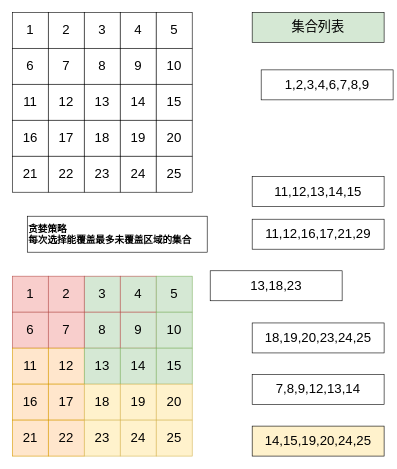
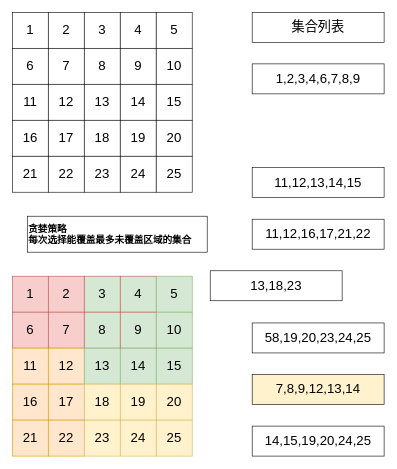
- <mxCell id="27" value="集合列表" style="rounded=0;whiteSpace=wrap;html=1;fontSize=22;fillColor=#d5e8d4;" vertex="1" parent="1"><mxGeometry x="420" y="20" width="220" height="50" as="geometry" /></mxCell>
+ <mxCell id="27" value="集合列表" style="rounded=0;whiteSpace=wrap;html=1;fontSize=22;" vertex="1" parent="1"><mxGeometry x="420" y="20" width="220" height="50" as="geometry" /></mxCell>
- <mxCell id="28" value="1,2,3,4,6,7,8,9" style="rounded=0;whiteSpace=wrap;html=1;fontSize=22;" vertex="1" parent="1"><mxGeometry x="435" y="116" width="220" height="50" as="geometry" /></mxCell>
+ <mxCell id="28" value="1,2,3,4,6,7,8,9" style="rounded=0;whiteSpace=wrap;html=1;fontSize=22;" vertex="1" parent="1"><mxGeometry x="420" y="106" width="220" height="50" as="geometry" /></mxCell>
- <mxCell id="29" value="11,12,13,14,15" style="rounded=0;whiteSpace=wrap;html=1;fontSize=22;" vertex="1" parent="1"><mxGeometry x="420" y="294" width="220" height="50" as="geometry" /></mxCell>
+ <mxCell id="29" value="11,12,13,14,15" style="rounded=0;whiteSpace=wrap;html=1;fontSize=22;" vertex="1" parent="1"><mxGeometry x="420" y="279" width="220" height="50" as="geometry" /></mxCell>
- <mxCell id="30" value="11,12,16,17,21,29" style="rounded=0;whiteSpace=wrap;html=1;fontSize=22;" vertex="1" parent="1"><mxGeometry x="420" y="365" width="220" height="50" as="geometry" /></mxCell>
+ <mxCell id="30" value="11,12,16,17,21,22" style="rounded=0;whiteSpace=wrap;html=1;fontSize=22;" vertex="1" parent="1"><mxGeometry x="420" y="365" width="220" height="50" as="geometry" /></mxCell>
- <mxCell id="32" value="18,19,20,23,24,25" style="rounded=0;whiteSpace=wrap;html=1;fontSize=22;" vertex="1" parent="1"><mxGeometry x="420" y="538" width="220" height="50" as="geometry" /></mxCell>
+ <mxCell id="32" value="58,19,20,23,24,25" style="rounded=0;whiteSpace=wrap;html=1;fontSize=22;" vertex="1" parent="1"><mxGeometry x="420" y="538" width="220" height="50" as="geometry" /></mxCell>
- <mxCell id="33" value="7,8,9,12,13,14" style="rounded=0;whiteSpace=wrap;html=1;fontSize=22;" vertex="1" parent="1"><mxGeometry x="420" y="624" width="220" height="50" as="geometry" /></mxCell>
+ <mxCell id="33" value="7,8,9,12,13,14" style="rounded=0;whiteSpace=wrap;html=1;fontSize=22;fillColor=#fff2cc;" vertex="1" parent="1"><mxGeometry x="420" y="624" width="220" height="50" as="geometry" /></mxCell>
- <mxCell id="60" value="14,15,19,20,24,25" style="rounded=0;whiteSpace=wrap;html=1;fontSize=22;fillColor=#fff2cc;" vertex="1" parent="1"><mxGeometry x="420" y="710" width="220" height="50" as="geometry" /></mxCell>
+ <mxCell id="60" value="14,15,19,20,24,25" style="rounded=0;whiteSpace=wrap;html=1;fontSize=22;" vertex="1" parent="1"><mxGeometry x="420" y="710" width="220" height="50" as="geometry" /></mxCell>
